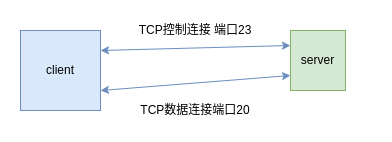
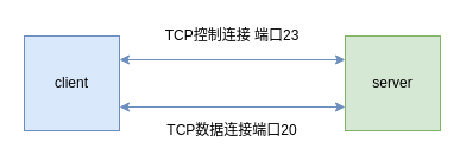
- <mxCell id="3" value="server" style="rounded=0;whiteSpace=wrap;html=1;fillColor=#d5e8d4;strokeColor=#82b366;" parent="1" vertex="1"><mxGeometry x="290" y="30" width="55" height="60" as="geometry" /></mxCell>
+ <mxCell id="3" value="server" style="rounded=0;whiteSpace=wrap;html=1;fillColor=#d5e8d4;strokeColor=#82b366;" parent="1" vertex="1"><mxGeometry x="290" y="30" width="80" height="80" as="geometry" /></mxCell>
